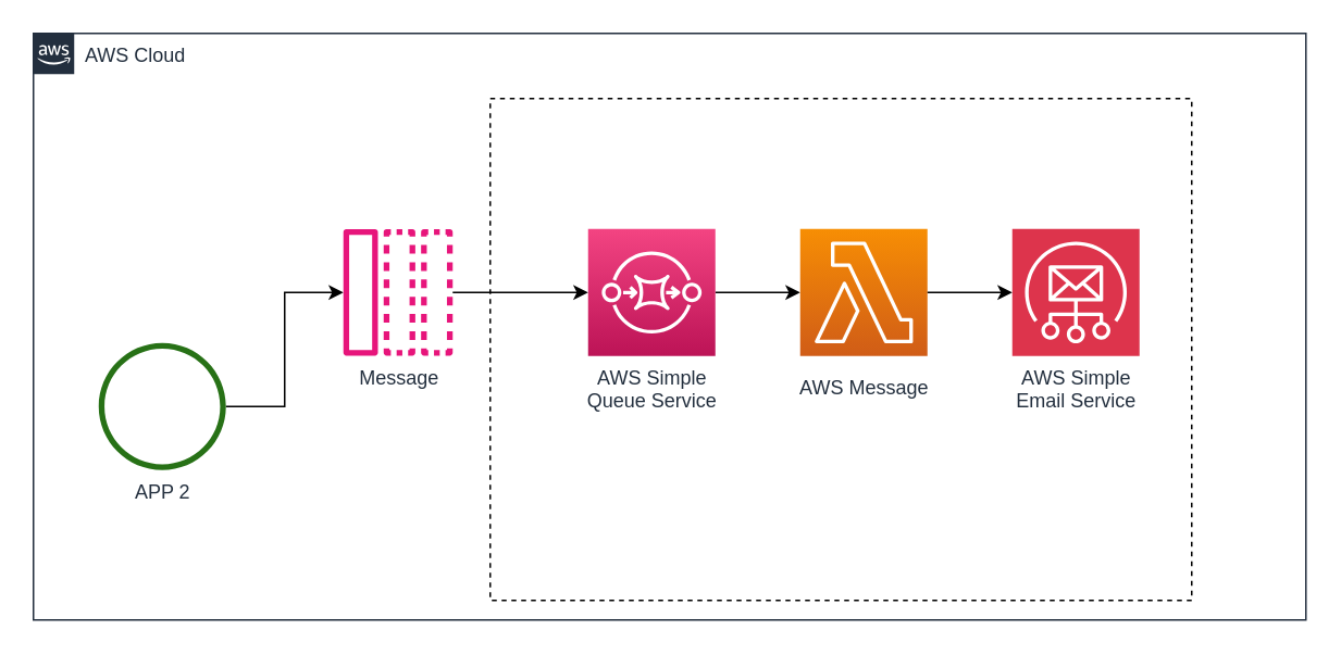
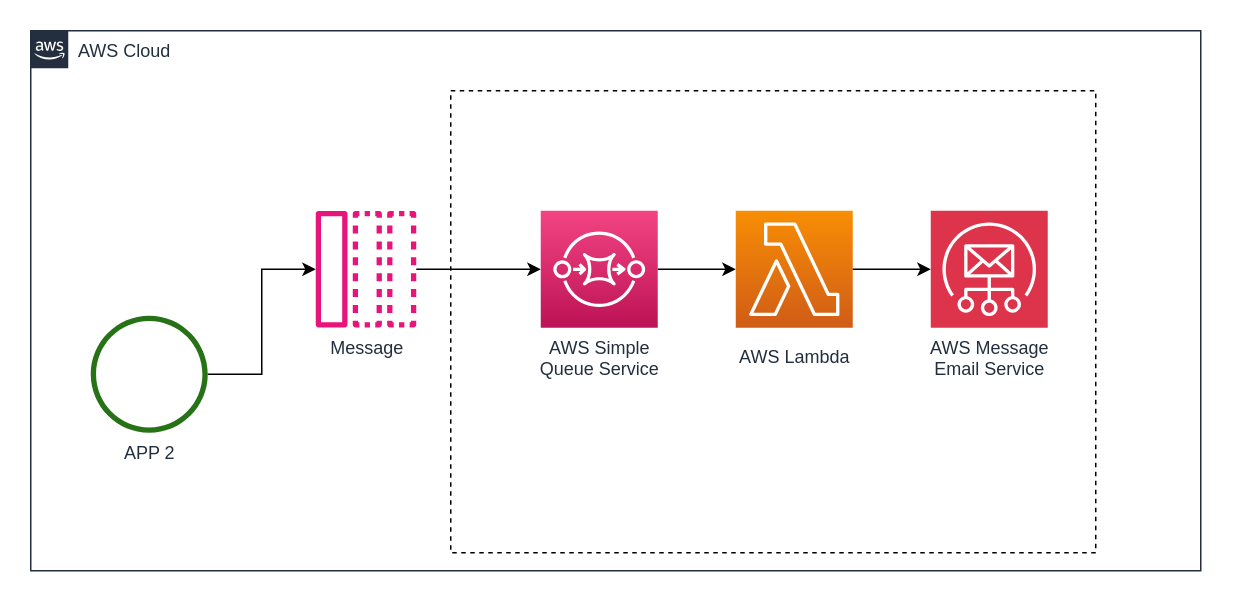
- <mxCell id="6" value="AWS Message" style="outlineConnect=0;fontColor=#232F3E;gradientColor=#F78E04;gradientDirection=north;fillColor=#D05C17;strokeColor=#ffffff;dashed=0;verticalLabelPosition=bottom;verticalAlign=top;align=center;html=1;fontSize=12;fontStyle=0;aspect=fixed;shape=mxgraph.aws4.resourceIcon;resIcon=mxgraph.aws4.lambda;labelBackgroundColor=#ffffff;spacingTop=6;" parent="3" vertex="1"><mxGeometry x="190" y="80.01" width="78" height="78" as="geometry" /></mxCell>
+ <mxCell id="6" value="AWS Lambda" style="outlineConnect=0;fontColor=#232F3E;gradientColor=#F78E04;gradientDirection=north;fillColor=#D05C17;strokeColor=#ffffff;dashed=0;verticalLabelPosition=bottom;verticalAlign=top;align=center;html=1;fontSize=12;fontStyle=0;aspect=fixed;shape=mxgraph.aws4.resourceIcon;resIcon=mxgraph.aws4.lambda;labelBackgroundColor=#ffffff;spacingTop=6;" parent="3" vertex="1"><mxGeometry x="190" y="80.01" width="78" height="78" as="geometry" /></mxCell>
- <mxCell id="7" value="AWS Simple&lt;br&gt;Email Service" style="sketch=0;points=[[0,0,0],[0.25,0,0],[0.5,0,0],[0.75,0,0],[1,0,0],[0,1,0],[0.25,1,0],[0.5,1,0],[0.75,1,0],[1,1,0],[0,0.25,0],[0,0.5,0],[0,0.75,0],[1,0.25,0],[1,0.5,0],[1,0.75,0]];outlineConnect=0;fontColor=#232F3E;fillColor=#DD344C;strokeColor=#ffffff;dashed=0;verticalLabelPosition=bottom;verticalAlign=top;align=center;html=1;fontSize=12;fontStyle=0;aspect=fixed;shape=mxgraph.aws4.resourceIcon;resIcon=mxgraph.aws4.simple_email_service;labelBackgroundColor=#FFFFFF;" parent="3" vertex="1"><mxGeometry x="320" y="80" width="78" height="78" as="geometry" /></mxCell>
+ <mxCell id="7" value="AWS Message&lt;br&gt;Email Service" style="sketch=0;points=[[0,0,0],[0.25,0,0],[0.5,0,0],[0.75,0,0],[1,0,0],[0,1,0],[0.25,1,0],[0.5,1,0],[0.75,1,0],[1,1,0],[0,0.25,0],[0,0.5,0],[0,0.75,0],[1,0.25,0],[1,0.5,0],[1,0.75,0]];outlineConnect=0;fontColor=#232F3E;fillColor=#DD344C;strokeColor=#ffffff;dashed=0;verticalLabelPosition=bottom;verticalAlign=top;align=center;html=1;fontSize=12;fontStyle=0;aspect=fixed;shape=mxgraph.aws4.resourceIcon;resIcon=mxgraph.aws4.simple_email_service;labelBackgroundColor=#FFFFFF;" parent="3" vertex="1"><mxGeometry x="320" y="80" width="78" height="78" as="geometry" /></mxCell>
